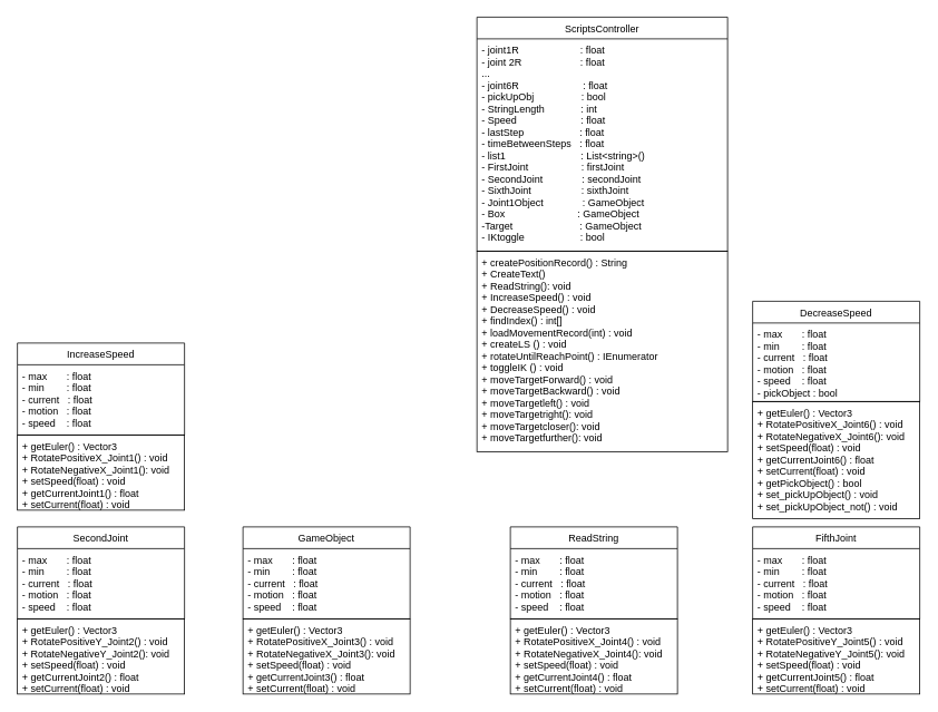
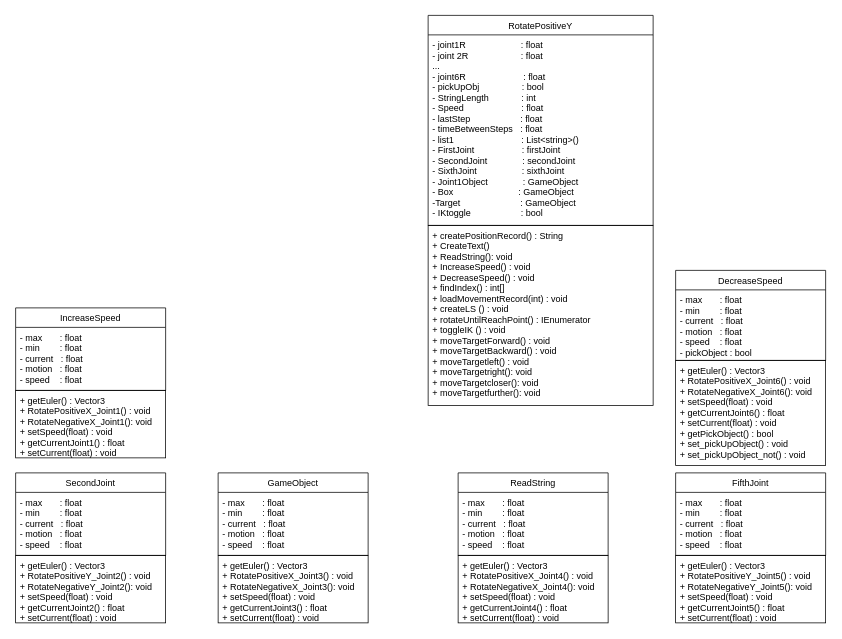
- <mxCell id="20" value="ScriptsController" style="swimlane;fontStyle=0;childLayout=stackLayout;horizontal=1;startSize=26;horizontalStack=0;resizeParent=1;resizeParentMax=0;resizeLast=0;collapsible=1;marginBottom=0;flipH=1;" vertex="1" parent="1"><mxGeometry x="570" y="20" width="300" height="280" as="geometry" /></mxCell>
+ <mxCell id="20" value="RotatePositiveY" style="swimlane;fontStyle=0;childLayout=stackLayout;horizontal=1;startSize=26;horizontalStack=0;resizeParent=1;resizeParentMax=0;resizeLast=0;collapsible=1;marginBottom=0;flipH=1;" vertex="1" parent="1"><mxGeometry x="570" y="20" width="300" height="280" as="geometry" /></mxCell>
